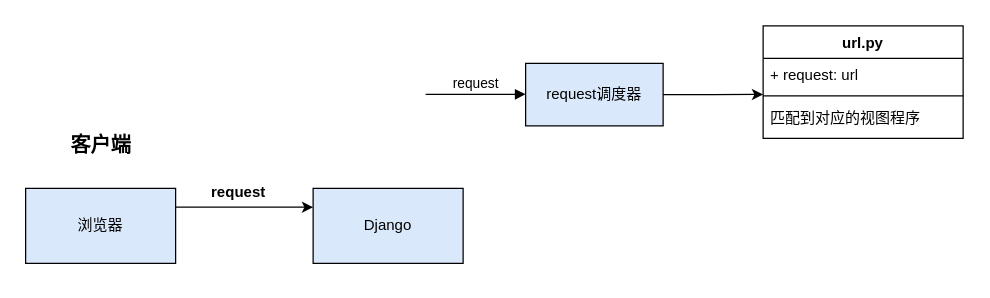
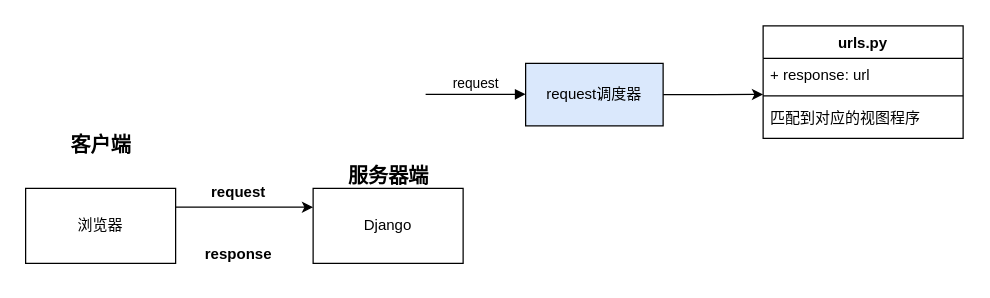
- <mxCell id="12" value="url.py" style="swimlane;fontStyle=1;align=center;verticalAlign=top;childLayout=stackLayout;horizontal=1;startSize=26;horizontalStack=0;resizeParent=1;resizeParentMax=0;resizeLast=0;collapsible=1;marginBottom=0;whiteSpace=wrap;html=1;" vertex="1" parent="1"><mxGeometry x="610" y="20" width="160" height="90" as="geometry" /></mxCell>
+ <mxCell id="12" value="urls.py" style="swimlane;fontStyle=1;align=center;verticalAlign=top;childLayout=stackLayout;horizontal=1;startSize=26;horizontalStack=0;resizeParent=1;resizeParentMax=0;resizeLast=0;collapsible=1;marginBottom=0;whiteSpace=wrap;html=1;" vertex="1" parent="1"><mxGeometry x="610" y="20" width="160" height="90" as="geometry" /></mxCell>
- <mxCell id="13" value="+ request: url" style="text;strokeColor=none;fillColor=none;align=left;verticalAlign=top;spacingLeft=4;spacingRight=4;overflow=hidden;rotatable=0;points=[[0,0.5],[1,0.5]];portConstraint=eastwest;whiteSpace=wrap;html=1;" vertex="1" parent="12"><mxGeometry y="26" width="160" height="26" as="geometry" /></mxCell>
+ <mxCell id="13" value="+ response: url" style="text;strokeColor=none;fillColor=none;align=left;verticalAlign=top;spacingLeft=4;spacingRight=4;overflow=hidden;rotatable=0;points=[[0,0.5],[1,0.5]];portConstraint=eastwest;whiteSpace=wrap;html=1;" vertex="1" parent="12"><mxGeometry y="26" width="160" height="26" as="geometry" /></mxCell>
+ <mxCell id="6" value="&lt;h6&gt;&lt;font face=&quot;Helvetica&quot;&gt;服务器端&lt;/font&gt;&lt;/h6&gt;" style="text;strokeColor=none;fillColor=none;html=1;fontSize=24;fontStyle=1;verticalAlign=middle;align=center;" vertex="1" parent="1"><mxGeometry x="270" y="130" width="80" height="20" as="geometry" /></mxCell>
- <mxCell id="3" value="浏览器" style="rounded=0;whiteSpace=wrap;html=1;fillColor=#dae8fc;" vertex="1" parent="1"><mxGeometry x="20" y="150" width="120" height="60" as="geometry" /></mxCell>
+ <mxCell id="3" value="浏览器" style="rounded=0;whiteSpace=wrap;html=1;" vertex="1" parent="1"><mxGeometry x="20" y="150" width="120" height="60" as="geometry" /></mxCell>
- <mxCell id="5" value="Django" style="rounded=0;whiteSpace=wrap;html=1;fillColor=#dae8fc;" vertex="1" parent="1"><mxGeometry x="250" y="150" width="120" height="60" as="geometry" /></mxCell>
+ <mxCell id="5" value="Django" style="rounded=0;whiteSpace=wrap;html=1;" vertex="1" parent="1"><mxGeometry x="250" y="150" width="120" height="60" as="geometry" /></mxCell>
+ <mxCell id="8" value="response" style="text;align=center;fontStyle=1;verticalAlign=middle;spacingLeft=3;spacingRight=3;strokeColor=none;rotatable=0;points=[[0,0.5],[1,0.5]];portConstraint=eastwest;html=1;" vertex="1" parent="1"><mxGeometry x="150" y="190" width="80" height="26" as="geometry" /></mxCell>
